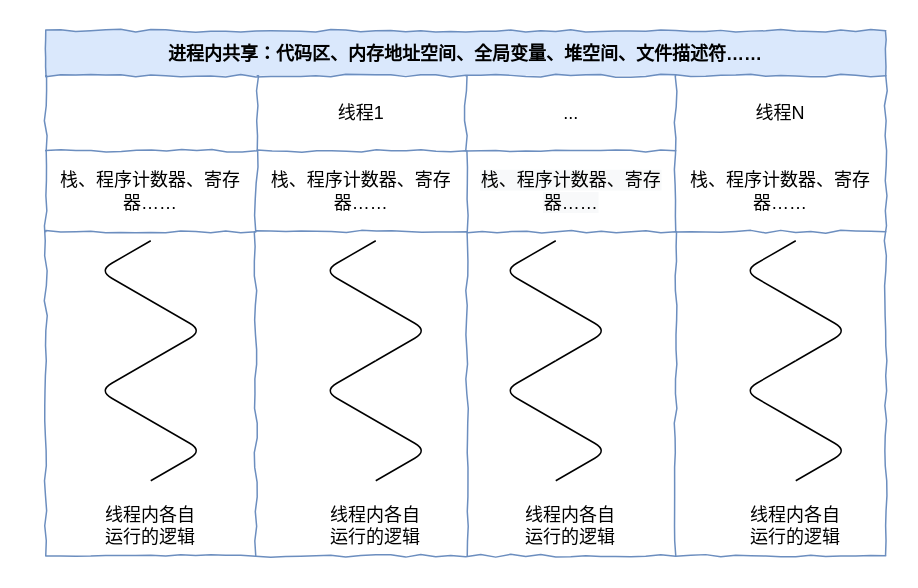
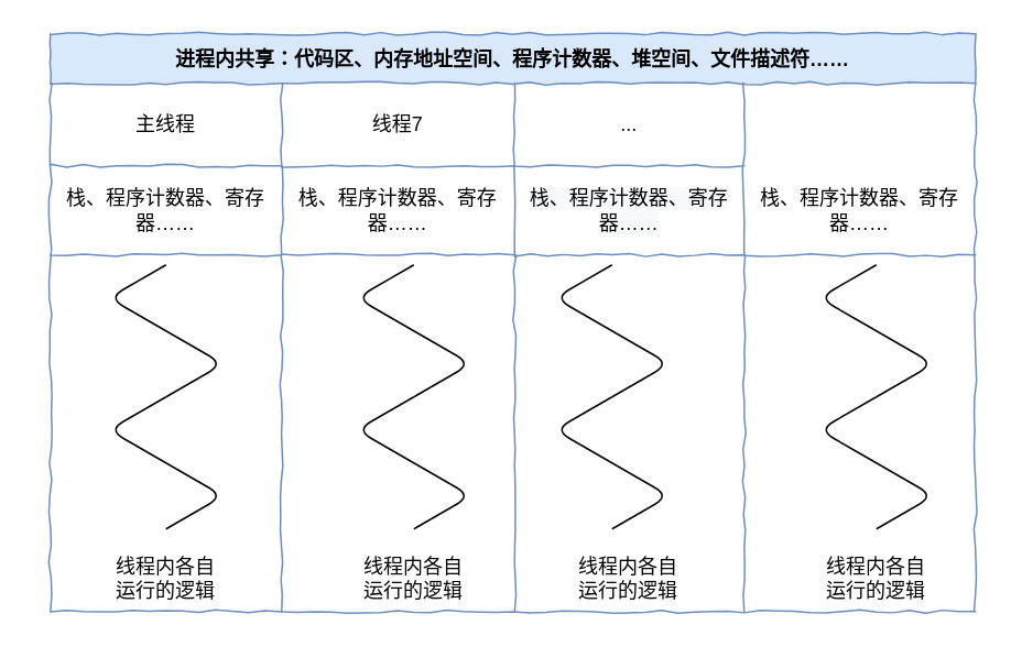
- <mxCell id="2" value="进程内共享：代码区、内存地址空间、全局变量、堆空间、文件描述符……" style="shape=table;startSize=30;container=1;collapsible=0;childLayout=tableLayout;fontStyle=1;align=center;pointerEvents=1;comic=1;labelBackgroundColor=none;fillColor=#dae8fc;strokeColor=#6c8ebf;" vertex="1" parent="1"><mxGeometry x="30" y="20" width="560" height="350" as="geometry" /></mxCell>
+ <mxCell id="2" value="进程内共享：代码区、内存地址空间、程序计数器、堆空间、文件描述符……" style="shape=table;startSize=30;container=1;collapsible=0;childLayout=tableLayout;fontStyle=1;align=center;pointerEvents=1;comic=1;labelBackgroundColor=none;fillColor=#dae8fc;strokeColor=#6c8ebf;" vertex="1" parent="1"><mxGeometry x="30" y="20" width="560" height="350" as="geometry" /></mxCell>
+ <mxCell id="4" value="主线程" style="shape=partialRectangle;html=1;whiteSpace=wrap;connectable=0;fillColor=none;top=0;left=0;bottom=0;right=0;overflow=hidden;pointerEvents=1;" vertex="1" parent="3"><mxGeometry width="140" height="50" as="geometry"><mxRectangle width="140" height="50" as="alternateBounds" /></mxGeometry></mxCell>
- <mxCell id="5" value="线程1" style="shape=partialRectangle;html=1;whiteSpace=wrap;connectable=0;fillColor=none;top=0;left=0;bottom=0;right=0;overflow=hidden;pointerEvents=1;" vertex="1" parent="3"><mxGeometry x="140" width="141" height="50" as="geometry"><mxRectangle width="141" height="50" as="alternateBounds" /></mxGeometry></mxCell>
+ <mxCell id="5" value="线程7" style="shape=partialRectangle;html=1;whiteSpace=wrap;connectable=0;fillColor=none;top=0;left=0;bottom=0;right=0;overflow=hidden;pointerEvents=1;" vertex="1" parent="3"><mxGeometry x="140" width="141" height="50" as="geometry"><mxRectangle width="141" height="50" as="alternateBounds" /></mxGeometry></mxCell>
- <mxCell id="7" value="线程N" style="shape=partialRectangle;html=1;whiteSpace=wrap;connectable=0;fillColor=none;top=0;left=0;bottom=0;right=0;overflow=hidden;pointerEvents=1;" vertex="1" parent="3"><mxGeometry x="420" width="140" height="50" as="geometry"><mxRectangle width="140" height="50" as="alternateBounds" /></mxGeometry></mxCell>
